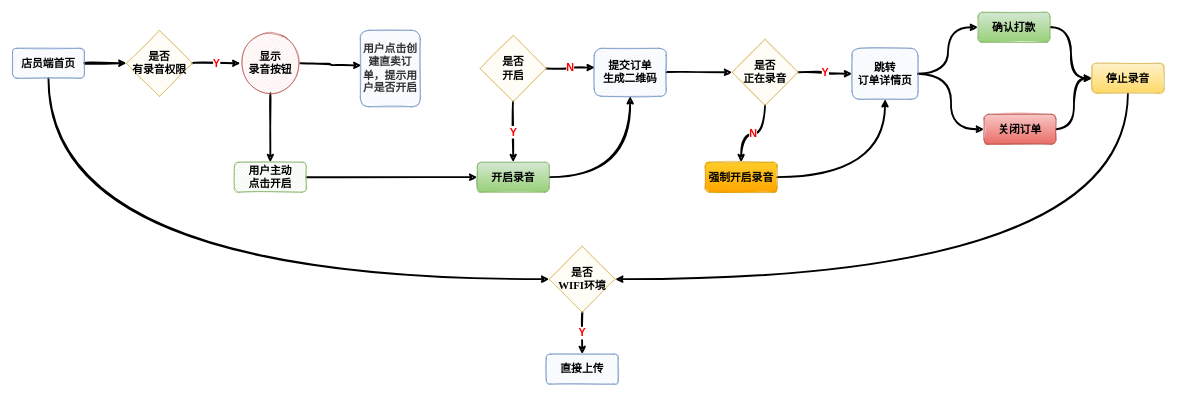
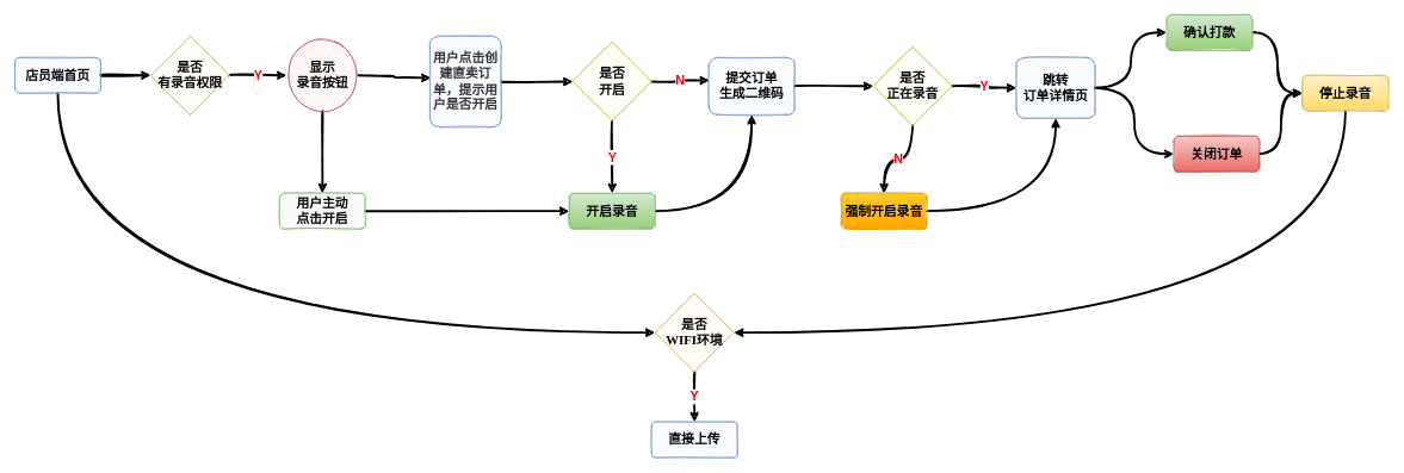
+ <mxCell id="9" style="edgeStyle=orthogonalEdgeStyle;curved=1;rounded=0;sketch=1;orthogonalLoop=1;jettySize=auto;html=1;exitX=1;exitY=0.5;exitDx=0;exitDy=0;entryX=0;entryY=0.5;entryDx=0;entryDy=0;strokeWidth=3;" edge="1" parent="1" source="10" target="24"><mxGeometry relative="1" as="geometry" /></mxCell>
- <mxCell id="17" style="edgeStyle=orthogonalEdgeStyle;curved=1;rounded=0;sketch=1;orthogonalLoop=1;jettySize=auto;html=1;exitX=1;exitY=0.5;exitDx=0;exitDy=0;entryX=0;entryY=0.5;entryDx=0;entryDy=0;strokeWidth=3;" edge="1" parent="1" source="18" target="26"><mxGeometry relative="1" as="geometry" /></mxCell>
+ <mxCell id="17" style="edgeStyle=orthogonalEdgeStyle;curved=1;rounded=0;sketch=1;orthogonalLoop=1;jettySize=auto;html=1;exitX=1;exitY=0.5;exitDx=0;exitDy=0;entryX=0;entryY=0.5;entryDx=0;entryDy=0;strokeWidth=3;endArrow=open;" edge="1" parent="1" source="18" target="26"><mxGeometry relative="1" as="geometry" /></mxCell>
